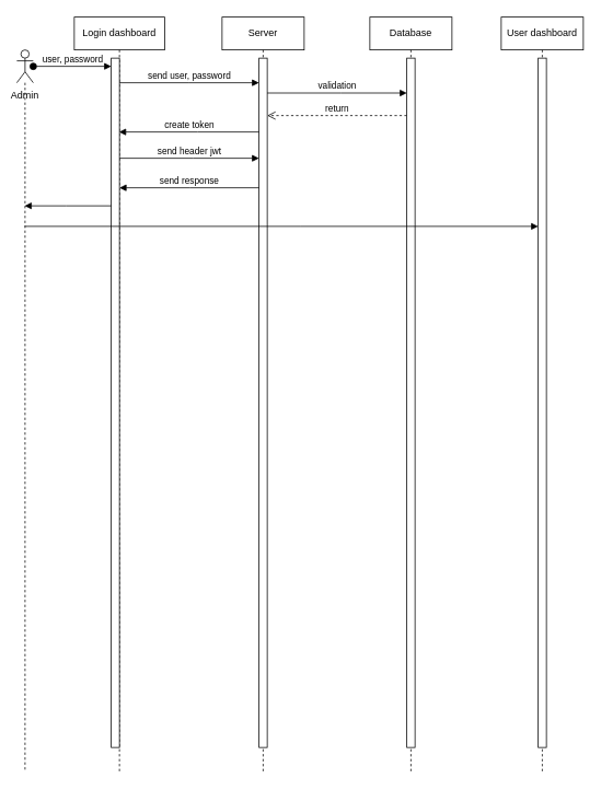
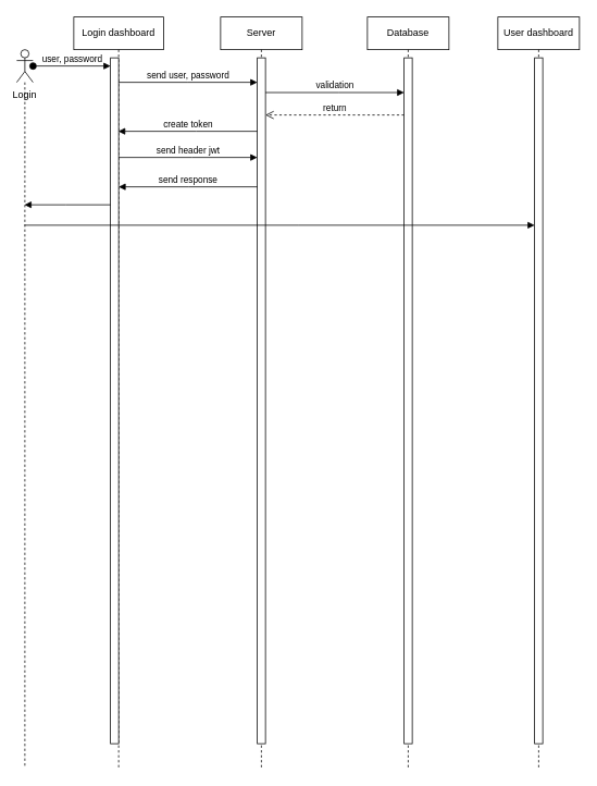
- <mxCell id="17" value="&lt;div&gt;&lt;br&gt;&lt;/div&gt;&lt;div&gt;&lt;br&gt;&lt;/div&gt;&lt;div&gt;&lt;br&gt;&lt;/div&gt;&lt;div&gt;&lt;br&gt;&lt;/div&gt;&lt;div&gt;&lt;br&gt;&lt;/div&gt;Admin" style="shape=umlLifeline;perimeter=lifelinePerimeter;whiteSpace=wrap;html=1;container=1;dropTarget=0;collapsible=0;recursiveResize=0;outlineConnect=0;portConstraint=eastwest;newEdgeStyle={&quot;curved&quot;:0,&quot;rounded&quot;:0};participant=umlActor;" parent="1" vertex="1"><mxGeometry x="20" y="60" width="20" height="880" as="geometry" /></mxCell>
+ <mxCell id="17" value="&lt;div&gt;&lt;br&gt;&lt;/div&gt;&lt;div&gt;&lt;br&gt;&lt;/div&gt;&lt;div&gt;&lt;br&gt;&lt;/div&gt;&lt;div&gt;&lt;br&gt;&lt;/div&gt;&lt;div&gt;&lt;br&gt;&lt;/div&gt;Login" style="shape=umlLifeline;perimeter=lifelinePerimeter;whiteSpace=wrap;html=1;container=1;dropTarget=0;collapsible=0;recursiveResize=0;outlineConnect=0;portConstraint=eastwest;newEdgeStyle={&quot;curved&quot;:0,&quot;rounded&quot;:0};participant=umlActor;" parent="1" vertex="1"><mxGeometry x="20" y="60" width="20" height="880" as="geometry" /></mxCell>
